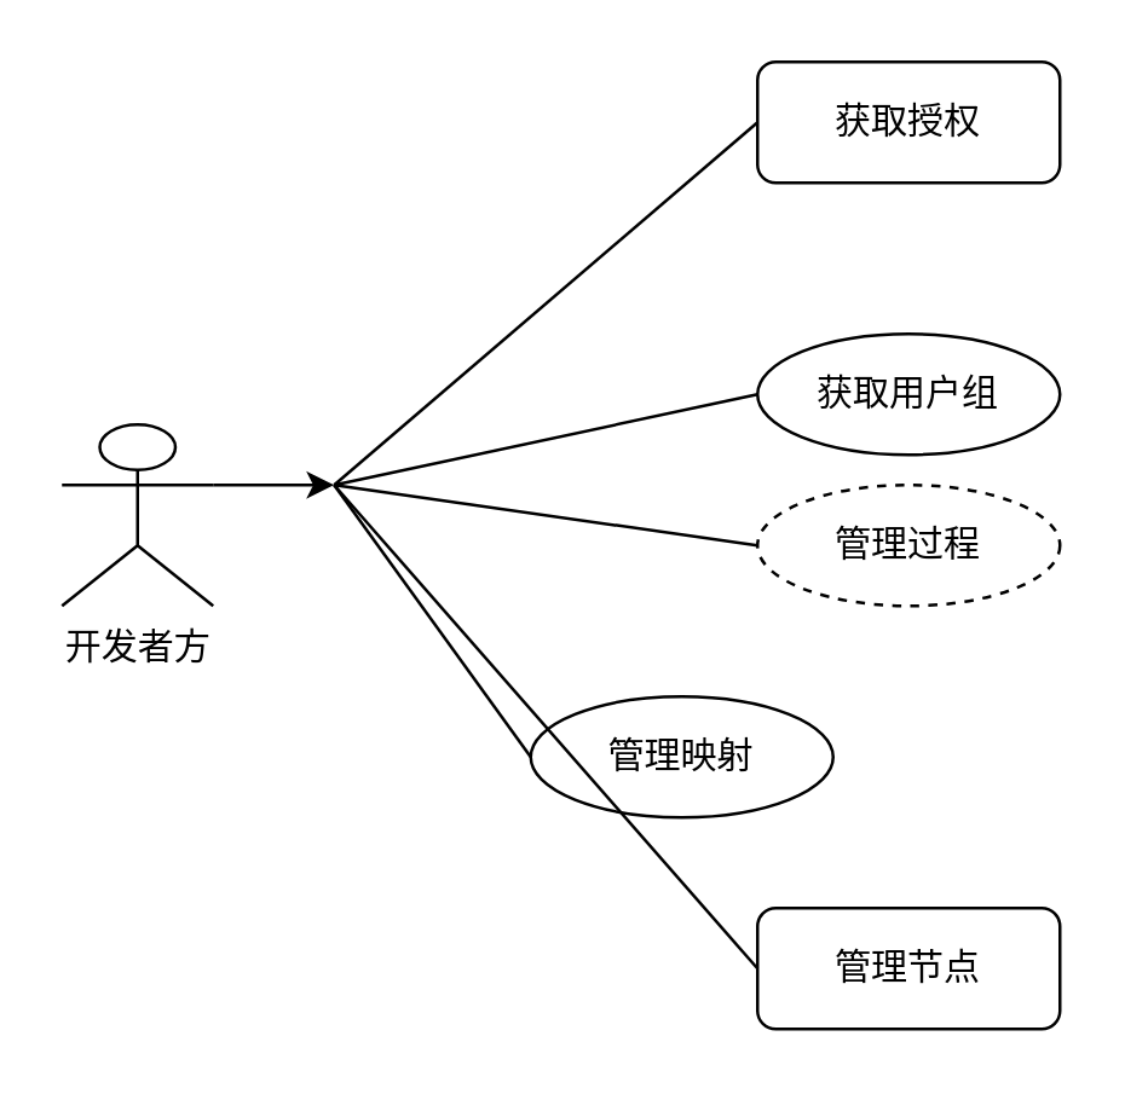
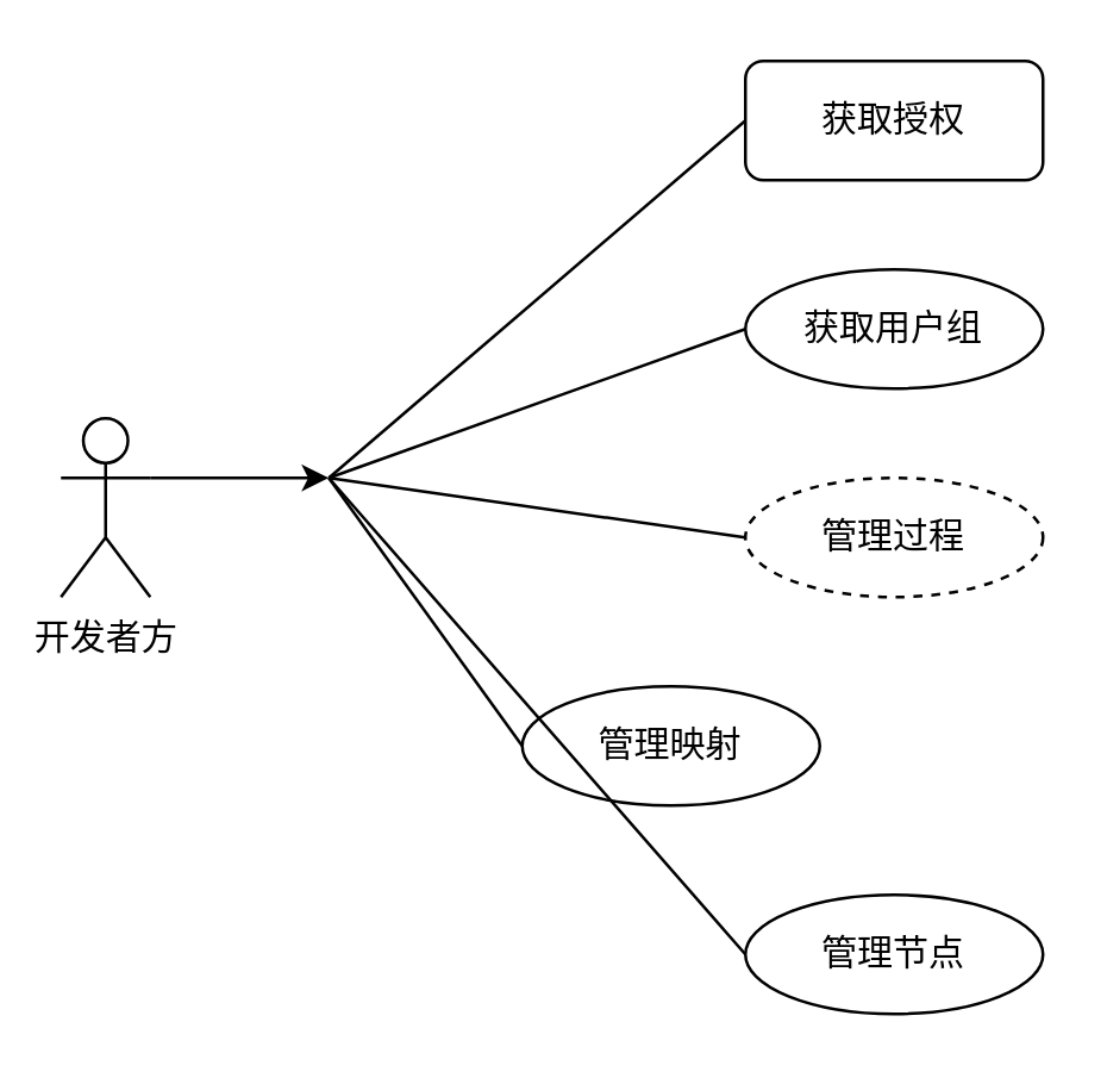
- <mxCell id="4" value="获取用户组" style="ellipse;whiteSpace=wrap;html=1;" vertex="1" parent="1"><mxGeometry x="250" y="110" width="100" height="40" as="geometry" /></mxCell>
+ <mxCell id="4" value="获取用户组" style="ellipse;whiteSpace=wrap;html=1;" vertex="1" parent="1"><mxGeometry x="250" y="90" width="100" height="40" as="geometry" /></mxCell>
- <mxCell id="2" value="开发者方" style="shape=umlActor;verticalLabelPosition=bottom;verticalAlign=top;html=1;outlineConnect=0;" vertex="1" parent="1"><mxGeometry x="20" y="140" width="50" height="60" as="geometry" /></mxCell>
+ <mxCell id="2" value="开发者方" style="shape=umlActor;verticalLabelPosition=bottom;verticalAlign=top;html=1;outlineConnect=0;" vertex="1" parent="1"><mxGeometry x="20" y="140" width="30" height="60" as="geometry" /></mxCell>
- <mxCell id="7" value="管理节点" style="whiteSpace=wrap;html=1;rounded=1;" vertex="1" parent="1"><mxGeometry x="250" y="300" width="100" height="40" as="geometry" /></mxCell>
+ <mxCell id="7" value="管理节点" style="ellipse;whiteSpace=wrap;html=1;" vertex="1" parent="1"><mxGeometry x="250" y="300" width="100" height="40" as="geometry" /></mxCell>
